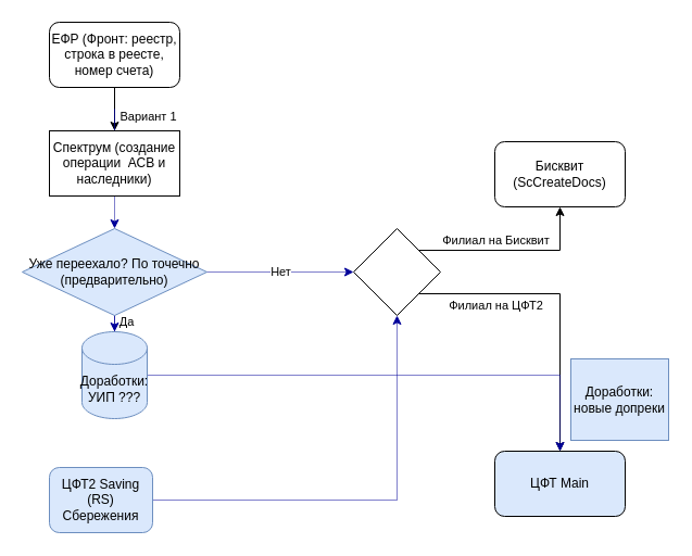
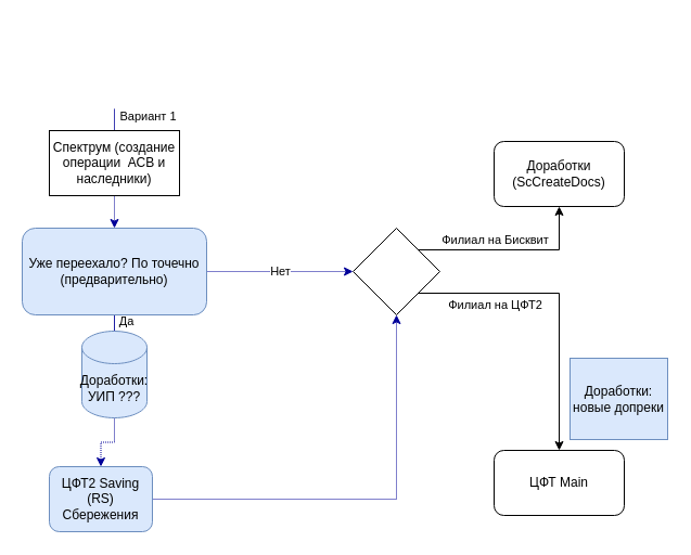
- <mxCell id="3" value="ЕФР (Фронт: реестр, строка в реесте, номер счета)" style="rounded=1;whiteSpace=wrap;html=1;" parent="1" vertex="1"><mxGeometry x="45" y="20" width="120" height="60" as="geometry" /></mxCell>
- <mxCell id="2" style="edgeStyle=orthogonalEdgeStyle;rounded=0;orthogonalLoop=1;jettySize=auto;html=1;" parent="1" source="3" target="6" edge="1"><mxGeometry relative="1" as="geometry"><mxPoint x="205" y="100" as="targetPoint" /></mxGeometry></mxCell>
- <mxCell id="7" value="Бисквит (ScCreateDocs)" style="rounded=1;whiteSpace=wrap;html=1;" parent="1" vertex="1"><mxGeometry x="455" y="130" width="120" height="60" as="geometry" /></mxCell>
+ <mxCell id="7" value="Доработки (ScCreateDocs)" style="rounded=1;whiteSpace=wrap;html=1;" parent="1" vertex="1"><mxGeometry x="455" y="130" width="120" height="60" as="geometry" /></mxCell>
- <mxCell id="19" value="Уже переехало? По точечно (предварительно)" style="rhombus;whiteSpace=wrap;html=1;fillColor=#dae8fc;strokeColor=#6c8ebf;" parent="1" vertex="1"><mxGeometry x="20" y="210" width="170" height="80" as="geometry" /></mxCell>
+ <mxCell id="19" value="Уже переехало? По точечно (предварительно)" style="whiteSpace=wrap;html=1;fillColor=#dae8fc;strokeColor=#6c8ebf;rounded=1;" parent="1" vertex="1"><mxGeometry x="20" y="210" width="170" height="80" as="geometry" /></mxCell>
- <mxCell id="17" style="edgeStyle=orthogonalEdgeStyle;rounded=0;orthogonalLoop=1;jettySize=auto;html=1;dashed=1;dashPattern=1 1;strokeColor=#000099;" parent="1" source="19" target="21" edge="1"><mxGeometry relative="1" as="geometry"><mxPoint x="275" y="340" as="targetPoint" /></mxGeometry></mxCell>
+ <mxCell id="17" style="edgeStyle=orthogonalEdgeStyle;rounded=0;orthogonalLoop=1;jettySize=auto;html=1;dashed=1;dashPattern=1 1;strokeColor=#000099;endArrow=none;" parent="1" source="19" target="21" edge="1"><mxGeometry relative="1" as="geometry"><mxPoint x="275" y="340" as="targetPoint" /></mxGeometry></mxCell>
- <mxCell id="20" style="edgeStyle=orthogonalEdgeStyle;rounded=0;orthogonalLoop=1;jettySize=auto;html=1;dashed=1;dashPattern=1 1;strokeColor=#000099;" parent="1" source="21" target="15" edge="1"><mxGeometry relative="1" as="geometry" /></mxCell>
+ <mxCell id="20" style="edgeStyle=orthogonalEdgeStyle;rounded=0;orthogonalLoop=1;jettySize=auto;html=1;dashed=1;dashPattern=1 1;strokeColor=#000099;" parent="1" source="21" target="9" edge="1"><mxGeometry relative="1" as="geometry" /></mxCell>
- <mxCell id="15" value="ЦФТ Main" style="rounded=1;whiteSpace=wrap;html=1;fillColor=#dae8fc;" parent="1" vertex="1"><mxGeometry x="455" y="415" width="120" height="60" as="geometry" /></mxCell>
+ <mxCell id="15" value="ЦФТ Main" style="rounded=1;whiteSpace=wrap;html=1;" parent="1" vertex="1"><mxGeometry x="455" y="415" width="120" height="60" as="geometry" /></mxCell>
